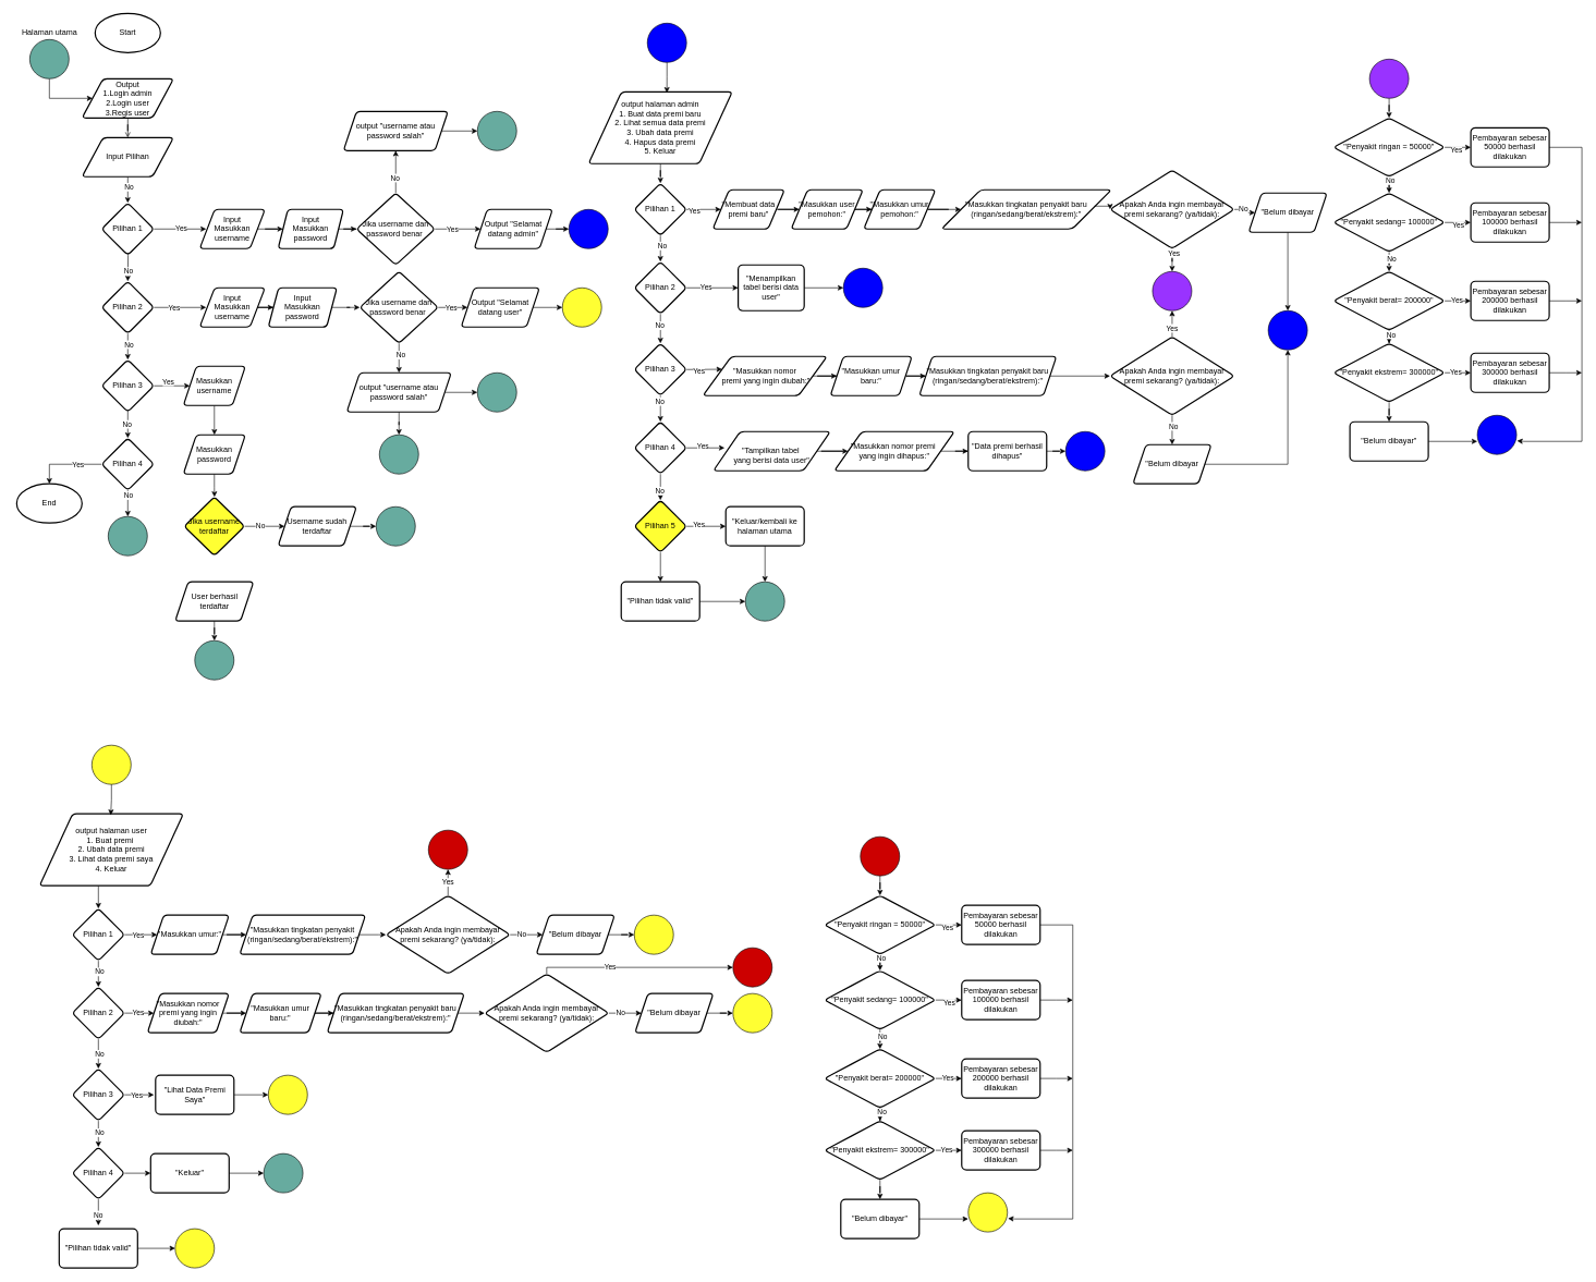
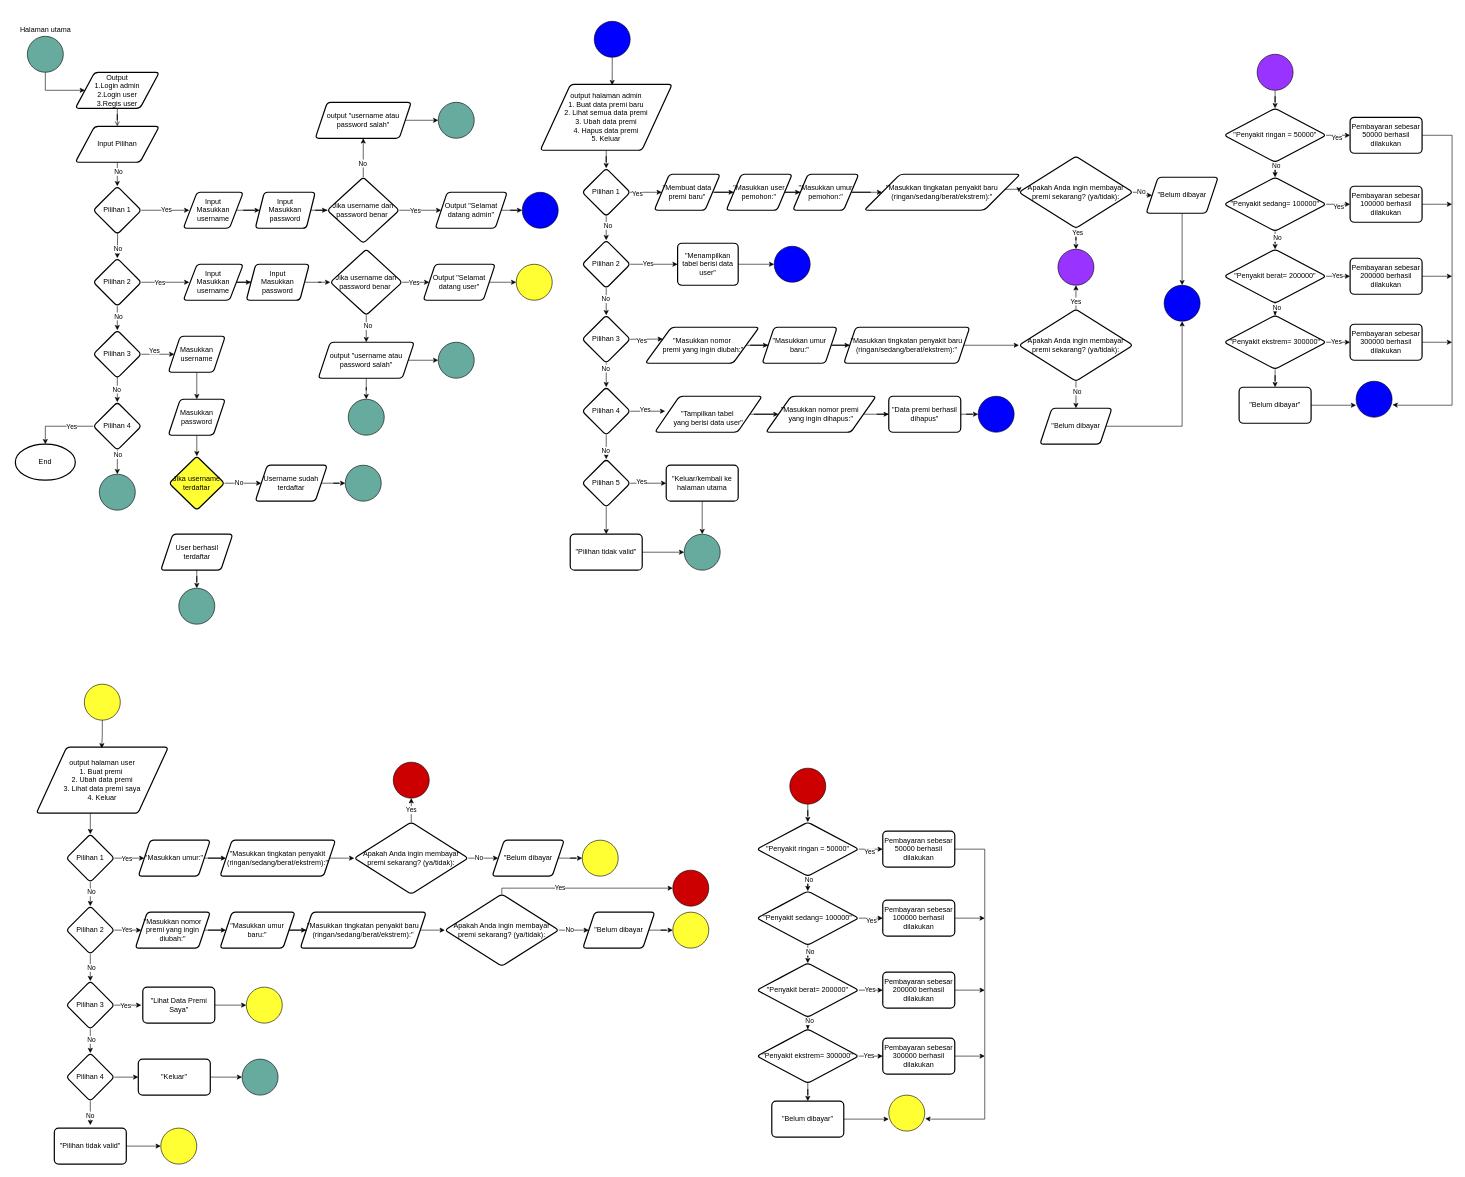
- <mxCell id="2" value="Start" style="strokeWidth=2;html=1;shape=mxgraph.flowchart.start_1;whiteSpace=wrap;" parent="1" vertex="1"><mxGeometry x="145" y="20" width="100" height="60" as="geometry" /></mxCell>
- <mxCell id="107" value="Pilihan 5" style="rhombus;whiteSpace=wrap;html=1;strokeWidth=2;rounded=1;arcSize=12;fillColor=#ffff33;" parent="1" vertex="1"><mxGeometry x="970" y="765" width="80" height="80" as="geometry" /></mxCell>
+ <mxCell id="107" value="Pilihan 5" style="rhombus;whiteSpace=wrap;html=1;strokeWidth=2;rounded=1;arcSize=12;" parent="1" vertex="1"><mxGeometry x="970" y="765" width="80" height="80" as="geometry" /></mxCell>
